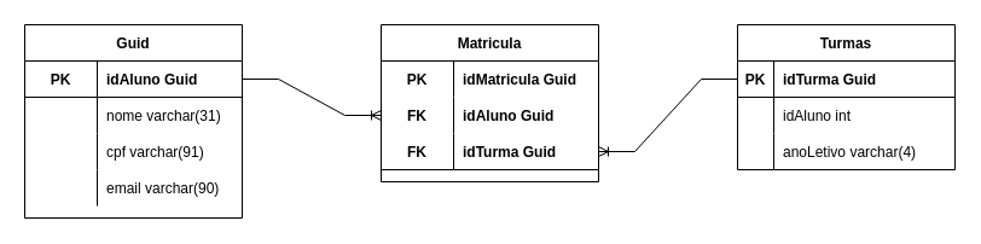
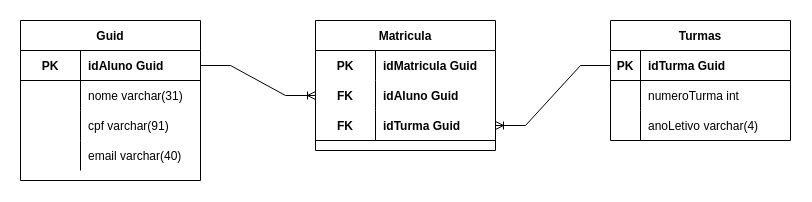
- <mxCell id="8" value="idAluno int" style="shape=partialRectangle;connectable=0;fillColor=none;top=0;left=0;bottom=0;right=0;align=left;spacingLeft=6;overflow=hidden;" vertex="1" parent="6"><mxGeometry x="30" width="150" height="30" as="geometry"><mxRectangle width="150" height="30" as="alternateBounds" /></mxGeometry></mxCell>
+ <mxCell id="8" value="numeroTurma int" style="shape=partialRectangle;connectable=0;fillColor=none;top=0;left=0;bottom=0;right=0;align=left;spacingLeft=6;overflow=hidden;" vertex="1" parent="6"><mxGeometry x="30" width="150" height="30" as="geometry"><mxRectangle width="150" height="30" as="alternateBounds" /></mxGeometry></mxCell>
- <mxCell id="24" value="email varchar(90)" style="shape=partialRectangle;connectable=0;fillColor=none;top=0;left=0;bottom=0;right=0;align=left;spacingLeft=6;overflow=hidden;" vertex="1" parent="22"><mxGeometry x="60" width="120" height="30" as="geometry"><mxRectangle width="120" height="30" as="alternateBounds" /></mxGeometry></mxCell>
+ <mxCell id="24" value="email varchar(40)" style="shape=partialRectangle;connectable=0;fillColor=none;top=0;left=0;bottom=0;right=0;align=left;spacingLeft=6;overflow=hidden;" vertex="1" parent="22"><mxGeometry x="60" width="120" height="30" as="geometry"><mxRectangle width="120" height="30" as="alternateBounds" /></mxGeometry></mxCell>
